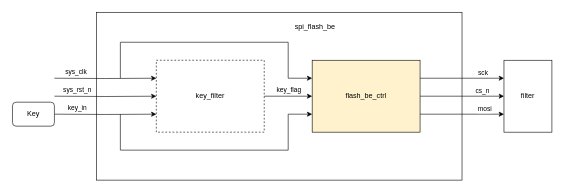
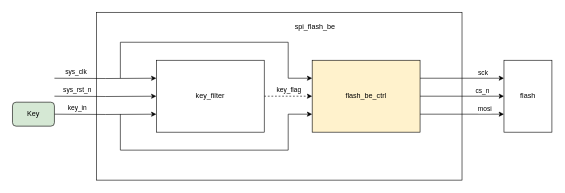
- <mxCell id="11" value="key_filter" style="rounded=0;whiteSpace=wrap;html=1;dashed=1;" vertex="1" parent="1"><mxGeometry x="260" y="100" width="180" height="120" as="geometry" /></mxCell>
+ <mxCell id="11" value="key_filter" style="rounded=0;whiteSpace=wrap;html=1;" vertex="1" parent="1"><mxGeometry x="260" y="100" width="180" height="120" as="geometry" /></mxCell>
- <mxCell id="9" style="edgeStyle=orthogonalEdgeStyle;rounded=0;orthogonalLoop=1;jettySize=auto;html=1;exitX=1;exitY=0.5;exitDx=0;exitDy=0;entryX=0;entryY=0.5;entryDx=0;entryDy=0;" edge="1" parent="1" source="11" target="20"><mxGeometry relative="1" as="geometry" /></mxCell>
+ <mxCell id="9" style="edgeStyle=orthogonalEdgeStyle;rounded=0;orthogonalLoop=1;jettySize=auto;html=1;exitX=1;exitY=0.5;exitDx=0;exitDy=0;entryX=0;entryY=0.5;entryDx=0;entryDy=0;dashed=1;" edge="1" parent="1" source="11" target="20"><mxGeometry relative="1" as="geometry" /></mxCell>
- <mxCell id="21" value="filter" style="rounded=0;whiteSpace=wrap;html=1;" vertex="1" parent="1"><mxGeometry x="840" y="100" width="80" height="120" as="geometry" /></mxCell>
+ <mxCell id="21" value="flash" style="rounded=0;whiteSpace=wrap;html=1;" vertex="1" parent="1"><mxGeometry x="840" y="100" width="80" height="120" as="geometry" /></mxCell>
- <mxCell id="23" value="Key" style="rounded=1;whiteSpace=wrap;html=1;" vertex="1" parent="1"><mxGeometry x="20" y="170" width="70" height="40" as="geometry" /></mxCell>
+ <mxCell id="23" value="Key" style="rounded=1;whiteSpace=wrap;html=1;fillColor=#d5e8d4;" vertex="1" parent="1"><mxGeometry x="20" y="170" width="70" height="40" as="geometry" /></mxCell>
